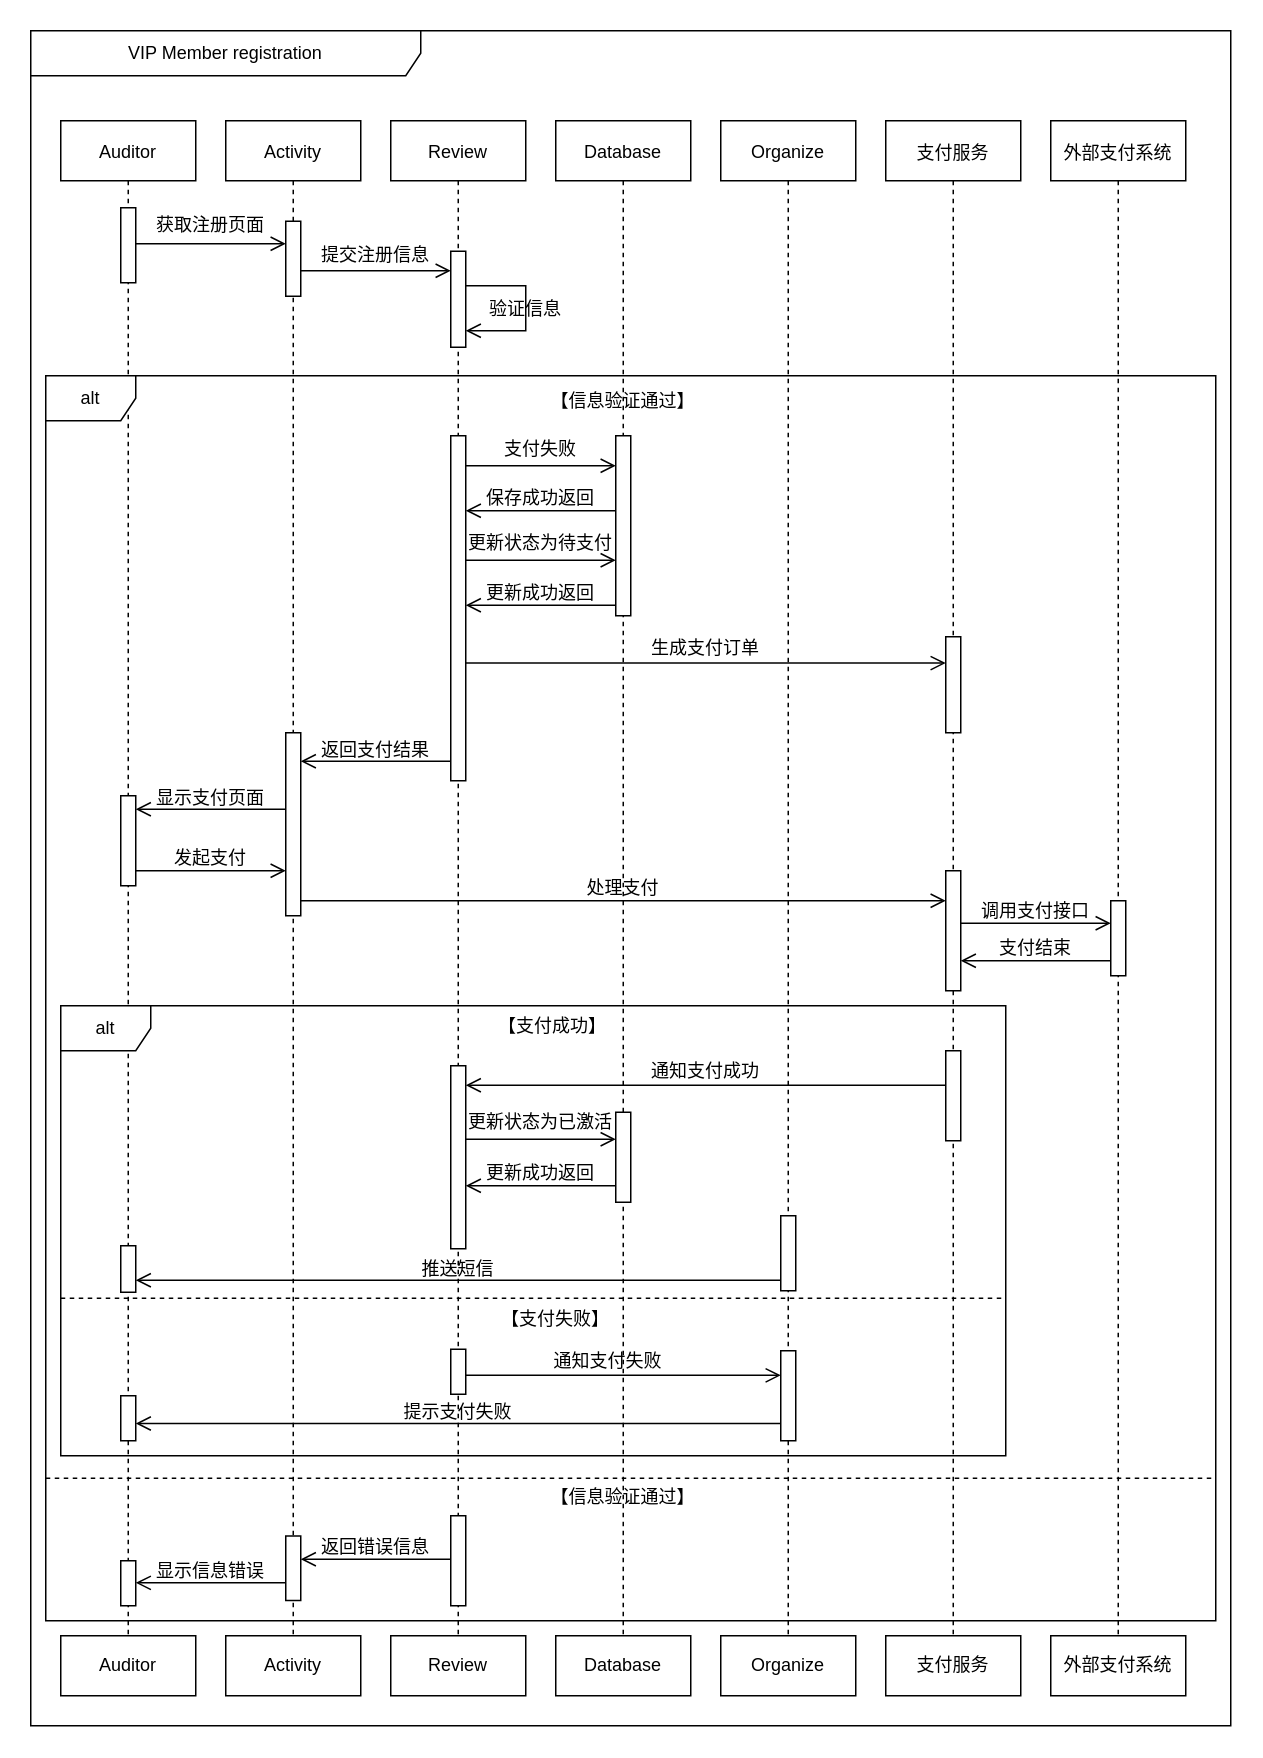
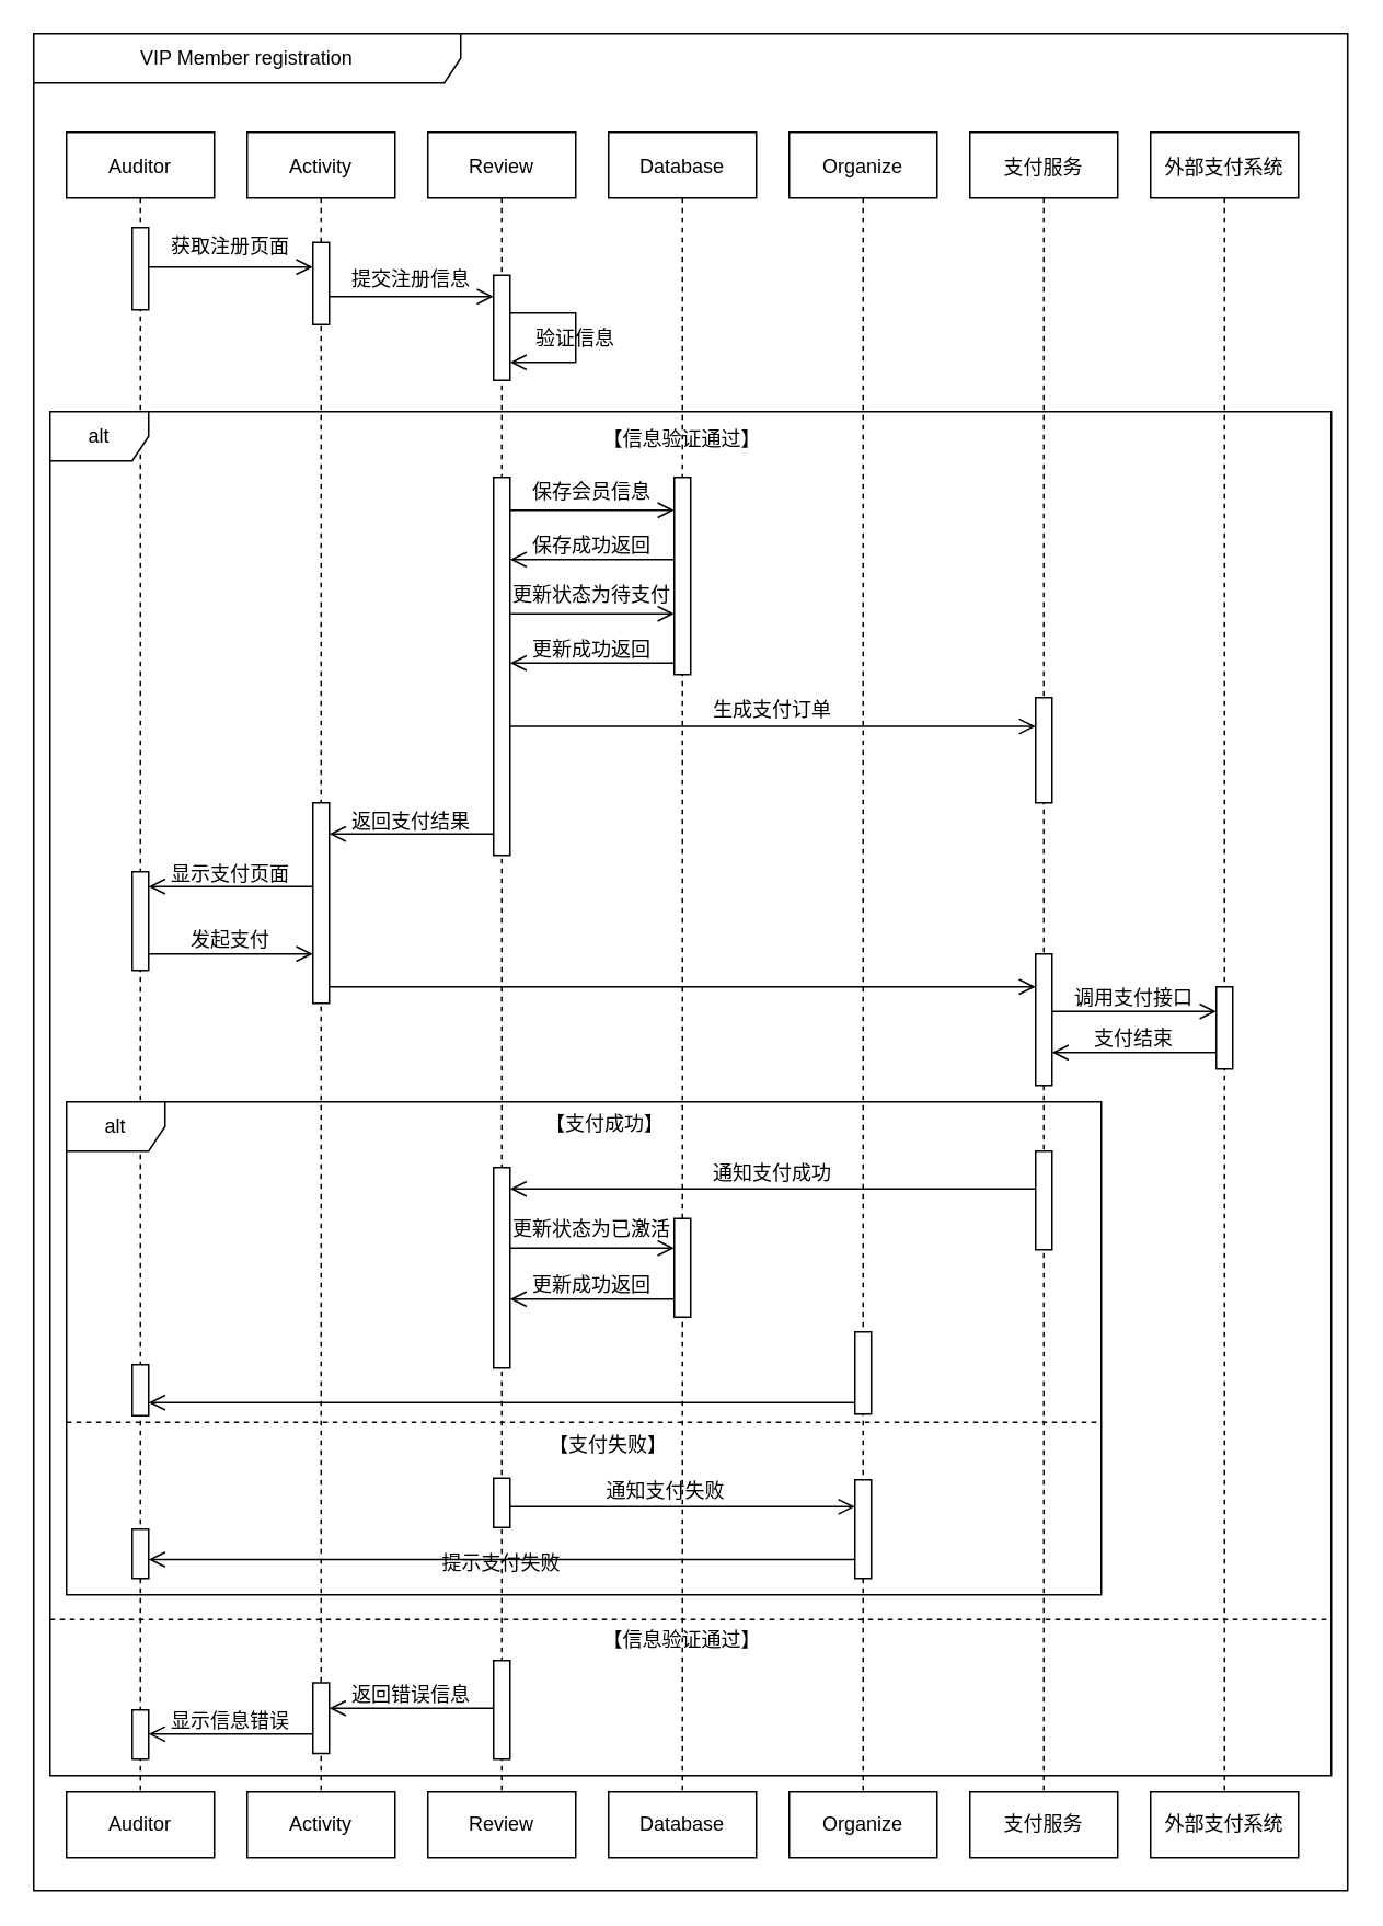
- <mxCell id="34" value="&lt;p style=&quot;margin: 0px; font-style: normal; font-variant-caps: normal; font-stretch: normal; line-height: normal; font-size-adjust: none; font-kerning: auto; font-variant-alternates: normal; font-variant-ligatures: normal; font-variant-numeric: normal; font-variant-east-asian: normal; font-variant-position: normal; font-variant-emoji: normal; font-feature-settings: normal; font-optical-sizing: auto; font-variation-settings: normal;&quot;&gt;支付失败&lt;/p&gt;" style="text;html=1;align=center;verticalAlign=middle;whiteSpace=wrap;rounded=0;" parent="29" vertex="1"><mxGeometry x="290" y="37" width="80" height="20" as="geometry" /></mxCell>
+ <mxCell id="34" value="&lt;p style=&quot;margin: 0px; font-style: normal; font-variant-caps: normal; font-stretch: normal; line-height: normal; font-size-adjust: none; font-kerning: auto; font-variant-alternates: normal; font-variant-ligatures: normal; font-variant-numeric: normal; font-variant-east-asian: normal; font-variant-position: normal; font-variant-emoji: normal; font-feature-settings: normal; font-optical-sizing: auto; font-variation-settings: normal;&quot;&gt;保存会员信息&lt;/p&gt;" style="text;html=1;align=center;verticalAlign=middle;whiteSpace=wrap;rounded=0;" parent="29" vertex="1"><mxGeometry x="290" y="37" width="80" height="20" as="geometry" /></mxCell>
- <mxCell id="54" value="&lt;p style=&quot;margin: 0px; font-style: normal; font-variant-caps: normal; font-stretch: normal; line-height: normal; font-size-adjust: none; font-kerning: auto; font-variant-alternates: normal; font-variant-ligatures: normal; font-variant-numeric: normal; font-variant-east-asian: normal; font-variant-position: normal; font-variant-emoji: normal; font-feature-settings: normal; font-optical-sizing: auto; font-variation-settings: normal;&quot;&gt;处理支付&lt;/p&gt;" style="text;html=1;align=center;verticalAlign=middle;whiteSpace=wrap;rounded=0;" parent="29" vertex="1"><mxGeometry x="345" y="330" width="80" height="20" as="geometry" /></mxCell>
- <mxCell id="74" value="&lt;p style=&quot;margin: 0px; font-style: normal; font-variant-caps: normal; font-stretch: normal; line-height: normal; font-size-adjust: none; font-kerning: auto; font-variant-alternates: normal; font-variant-ligatures: normal; font-variant-numeric: normal; font-variant-east-asian: normal; font-variant-position: normal; font-variant-emoji: normal; font-feature-settings: normal; font-optical-sizing: auto; font-variation-settings: normal;&quot;&gt;推送短信&lt;/p&gt;" style="text;html=1;align=center;verticalAlign=middle;whiteSpace=wrap;rounded=0;" parent="59" vertex="1"><mxGeometry x="225" y="163.5" width="80" height="20" as="geometry" /></mxCell>
- <mxCell id="81" value="&lt;p style=&quot;margin: 0px; font-style: normal; font-variant-caps: normal; font-stretch: normal; line-height: normal; font-size-adjust: none; font-kerning: auto; font-variant-alternates: normal; font-variant-ligatures: normal; font-variant-numeric: normal; font-variant-east-asian: normal; font-variant-position: normal; font-variant-emoji: normal; font-feature-settings: normal; font-optical-sizing: auto; font-variation-settings: normal;&quot;&gt;提示支付失败&lt;/p&gt;" style="text;html=1;align=center;verticalAlign=middle;whiteSpace=wrap;rounded=0;" parent="59" vertex="1"><mxGeometry x="225" y="259" width="80" height="20" as="geometry" /></mxCell>
+ <mxCell id="81" value="&lt;p style=&quot;margin: 0px; font-style: normal; font-variant-caps: normal; font-stretch: normal; line-height: normal; font-size-adjust: none; font-kerning: auto; font-variant-alternates: normal; font-variant-ligatures: normal; font-variant-numeric: normal; font-variant-east-asian: normal; font-variant-position: normal; font-variant-emoji: normal; font-feature-settings: normal; font-optical-sizing: auto; font-variation-settings: normal;&quot;&gt;提示支付失败&lt;/p&gt;" style="text;html=1;align=center;verticalAlign=middle;whiteSpace=wrap;rounded=0;" parent="59" vertex="1"><mxGeometry x="225" y="269" width="80" height="20" as="geometry" /></mxCell>
